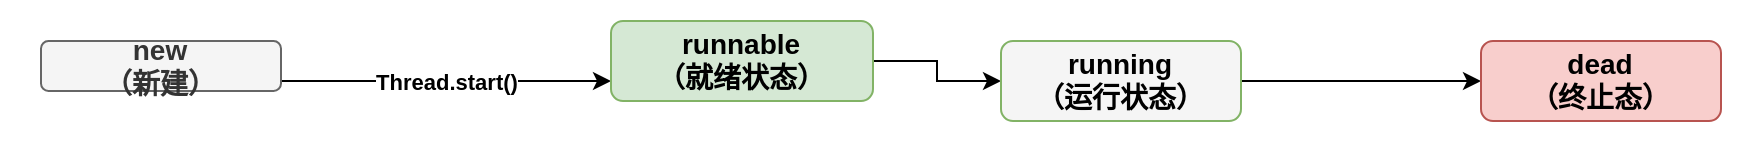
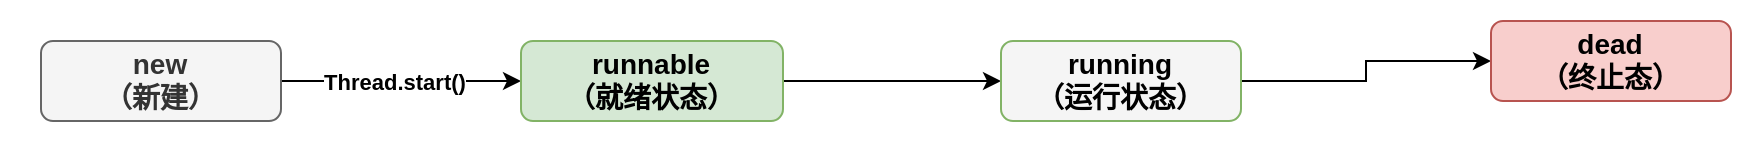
- <mxCell id="6" value="runnable&lt;br style=&quot;font-size: 14px&quot;&gt;（就绪状态）" style="rounded=1;whiteSpace=wrap;html=1;fontSize=14;glass=0;strokeWidth=1;shadow=0;fillColor=#d5e8d4;strokeColor=#82b366;fontStyle=1" parent="1" vertex="1"><mxGeometry x="305" y="10" width="131" height="40" as="geometry" /></mxCell>
+ <mxCell id="6" value="runnable&lt;br style=&quot;font-size: 14px&quot;&gt;（就绪状态）" style="rounded=1;whiteSpace=wrap;html=1;fontSize=14;glass=0;strokeWidth=1;shadow=0;fillColor=#d5e8d4;strokeColor=#82b366;fontStyle=1" parent="1" vertex="1"><mxGeometry x="260" y="20" width="131" height="40" as="geometry" /></mxCell>
- <mxCell id="4" value="new&lt;br style=&quot;font-size: 14px;&quot;&gt;（新建）" style="rounded=1;whiteSpace=wrap;html=1;fontSize=14;glass=0;strokeWidth=1;shadow=0;fillColor=#f5f5f5;strokeColor=#666666;fontColor=#333333;fontStyle=1" parent="1" vertex="1"><mxGeometry x="20" y="20" width="120" height="25" as="geometry" /></mxCell>
+ <mxCell id="4" value="new&lt;br style=&quot;font-size: 14px;&quot;&gt;（新建）" style="rounded=1;whiteSpace=wrap;html=1;fontSize=14;glass=0;strokeWidth=1;shadow=0;fillColor=#f5f5f5;strokeColor=#666666;fontColor=#333333;fontStyle=1" parent="1" vertex="1"><mxGeometry x="20" y="20" width="120" height="40" as="geometry" /></mxCell>
- <mxCell id="9" value="dead&lt;br&gt;（终止态）&lt;br&gt;" style="rounded=1;whiteSpace=wrap;html=1;fontSize=14;glass=0;strokeWidth=1;shadow=0;fillColor=#f8cecc;strokeColor=#b85450;fontStyle=1;" parent="1" vertex="1"><mxGeometry x="740" y="20" width="120" height="40" as="geometry" /></mxCell>
+ <mxCell id="9" value="dead&lt;br&gt;（终止态）&lt;br&gt;" style="rounded=1;whiteSpace=wrap;html=1;fontSize=14;glass=0;strokeWidth=1;shadow=0;fillColor=#f8cecc;strokeColor=#b85450;fontStyle=1;" parent="1" vertex="1"><mxGeometry x="745" y="10" width="120" height="40" as="geometry" /></mxCell>
